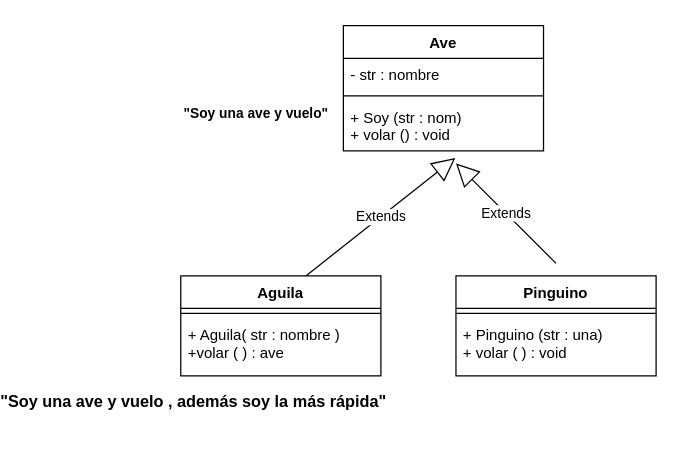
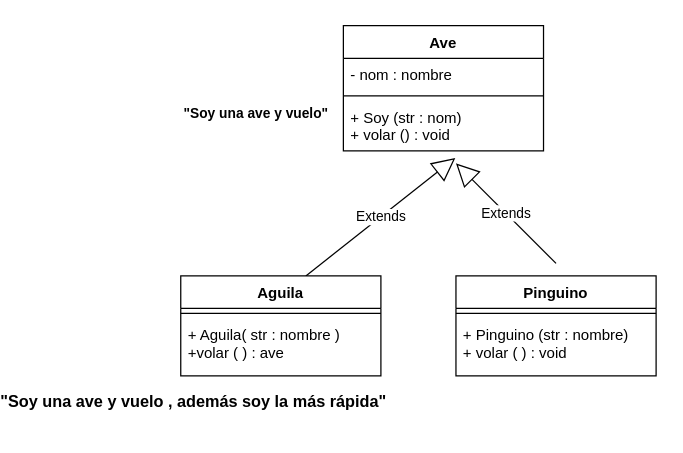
- <mxCell id="3" value="- str : nombre" style="text;strokeColor=none;fillColor=none;align=left;verticalAlign=top;spacingLeft=4;spacingRight=4;overflow=hidden;rotatable=0;points=[[0,0.5],[1,0.5]];portConstraint=eastwest;" vertex="1" parent="2"><mxGeometry y="26" width="160" height="26" as="geometry" /></mxCell>
+ <mxCell id="3" value="- nom : nombre" style="text;strokeColor=none;fillColor=none;align=left;verticalAlign=top;spacingLeft=4;spacingRight=4;overflow=hidden;rotatable=0;points=[[0,0.5],[1,0.5]];portConstraint=eastwest;" vertex="1" parent="2"><mxGeometry y="26" width="160" height="26" as="geometry" /></mxCell>
- <mxCell id="13" value="+ Pinguino (str : una)&#10;+ volar ( ) : void" style="text;strokeColor=none;fillColor=none;align=left;verticalAlign=top;spacingLeft=4;spacingRight=4;overflow=hidden;rotatable=0;points=[[0,0.5],[1,0.5]];portConstraint=eastwest;" vertex="1" parent="11"><mxGeometry y="34" width="160" height="46" as="geometry" /></mxCell>
+ <mxCell id="13" value="+ Pinguino (str : nombre)&#10;+ volar ( ) : void" style="text;strokeColor=none;fillColor=none;align=left;verticalAlign=top;spacingLeft=4;spacingRight=4;overflow=hidden;rotatable=0;points=[[0,0.5],[1,0.5]];portConstraint=eastwest;" vertex="1" parent="11"><mxGeometry y="34" width="160" height="46" as="geometry" /></mxCell>
